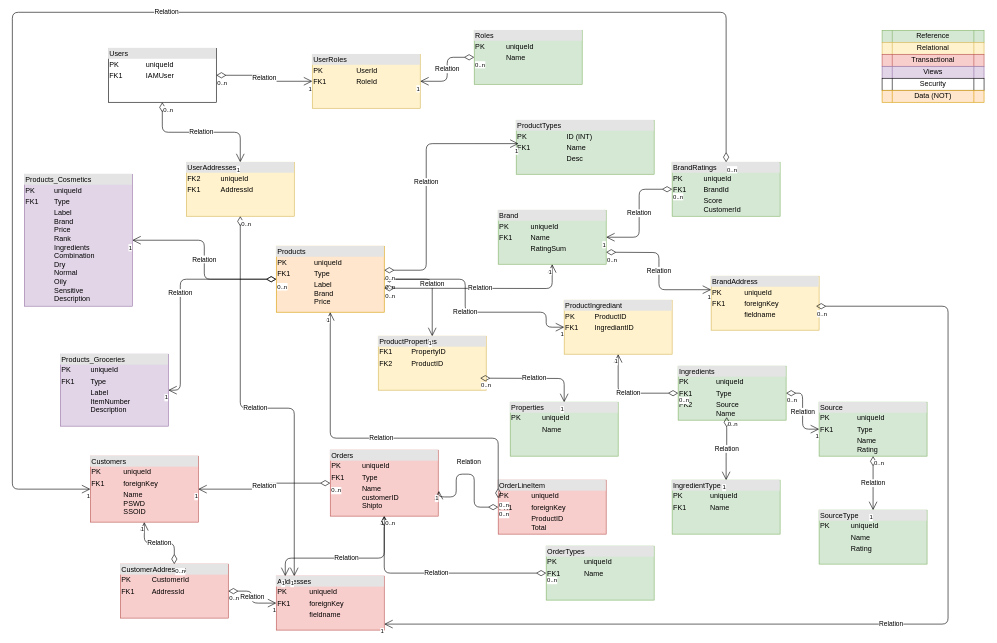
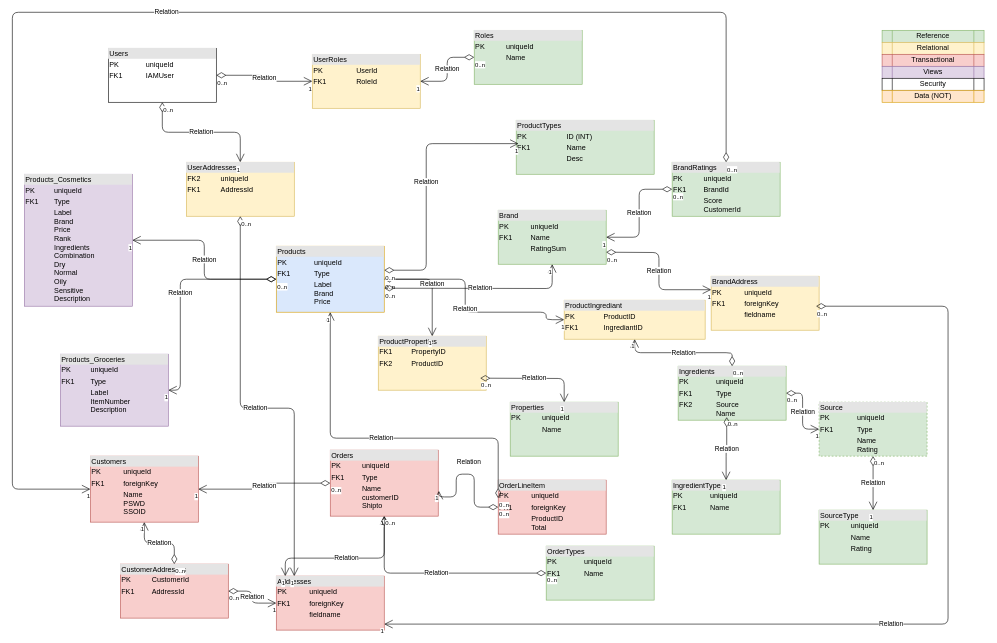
- <mxCell id="2" value="&lt;div style=&quot;box-sizing: border-box ; width: 100% ; background: #e4e4e4 ; padding: 2px&quot;&gt;Products&lt;/div&gt;&lt;table style=&quot;width: 100% ; font-size: 1em&quot; cellpadding=&quot;2&quot; cellspacing=&quot;0&quot;&gt;&lt;tbody&gt;&lt;tr&gt;&lt;td&gt;PK&lt;/td&gt;&lt;td&gt;uniqueId&lt;/td&gt;&lt;/tr&gt;&lt;tr&gt;&lt;td&gt;FK1&lt;/td&gt;&lt;td&gt;Type&lt;/td&gt;&lt;/tr&gt;&lt;tr&gt;&lt;td&gt;&lt;/td&gt;&lt;td&gt;Label&lt;br&gt;Brand&lt;br&gt;Price&lt;br&gt;&lt;/td&gt;&lt;/tr&gt;&lt;/tbody&gt;&lt;/table&gt;" style="verticalAlign=top;align=left;overflow=fill;html=1;fillColor=#ffe6cc;strokeColor=#d79b00;" parent="1" vertex="1"><mxGeometry x="460" y="410" width="180" height="110" as="geometry" /></mxCell>
+ <mxCell id="2" value="&lt;div style=&quot;box-sizing: border-box ; width: 100% ; background: #e4e4e4 ; padding: 2px&quot;&gt;Products&lt;/div&gt;&lt;table style=&quot;width: 100% ; font-size: 1em&quot; cellpadding=&quot;2&quot; cellspacing=&quot;0&quot;&gt;&lt;tbody&gt;&lt;tr&gt;&lt;td&gt;PK&lt;/td&gt;&lt;td&gt;uniqueId&lt;/td&gt;&lt;/tr&gt;&lt;tr&gt;&lt;td&gt;FK1&lt;/td&gt;&lt;td&gt;Type&lt;/td&gt;&lt;/tr&gt;&lt;tr&gt;&lt;td&gt;&lt;/td&gt;&lt;td&gt;Label&lt;br&gt;Brand&lt;br&gt;Price&lt;br&gt;&lt;/td&gt;&lt;/tr&gt;&lt;/tbody&gt;&lt;/table&gt;" style="verticalAlign=top;align=left;overflow=fill;html=1;fillColor=#dae8fc;strokeColor=#d79b00;" parent="1" vertex="1"><mxGeometry x="460" y="410" width="180" height="110" as="geometry" /></mxCell>
- <mxCell id="20" value="&lt;div style=&quot;box-sizing: border-box ; width: 100% ; background: #e4e4e4 ; padding: 2px&quot;&gt;ProductIngrediant&lt;/div&gt;&lt;table style=&quot;width: 100% ; font-size: 1em&quot; cellpadding=&quot;2&quot; cellspacing=&quot;0&quot;&gt;&lt;tbody&gt;&lt;tr&gt;&lt;td&gt;PK&lt;/td&gt;&lt;td&gt;ProductID&lt;/td&gt;&lt;/tr&gt;&lt;tr&gt;&lt;td&gt;FK1&lt;/td&gt;&lt;td&gt;IngrediantID&lt;/td&gt;&lt;/tr&gt;&lt;tr&gt;&lt;td&gt;&lt;/td&gt;&lt;td&gt;&lt;br&gt;&lt;/td&gt;&lt;/tr&gt;&lt;/tbody&gt;&lt;/table&gt;" style="verticalAlign=top;align=left;overflow=fill;html=1;fillColor=#fff2cc;strokeColor=#d6b656;" parent="1" vertex="1"><mxGeometry x="940" y="500" width="180" height="90" as="geometry" /></mxCell>
+ <mxCell id="20" value="&lt;div style=&quot;box-sizing: border-box ; width: 100% ; background: #e4e4e4 ; padding: 2px&quot;&gt;ProductIngrediant&lt;/div&gt;&lt;table style=&quot;width: 100% ; font-size: 1em&quot; cellpadding=&quot;2&quot; cellspacing=&quot;0&quot;&gt;&lt;tbody&gt;&lt;tr&gt;&lt;td&gt;PK&lt;/td&gt;&lt;td&gt;ProductID&lt;/td&gt;&lt;/tr&gt;&lt;tr&gt;&lt;td&gt;FK1&lt;/td&gt;&lt;td&gt;IngrediantID&lt;/td&gt;&lt;/tr&gt;&lt;tr&gt;&lt;td&gt;&lt;/td&gt;&lt;td&gt;&lt;br&gt;&lt;/td&gt;&lt;/tr&gt;&lt;/tbody&gt;&lt;/table&gt;" style="verticalAlign=top;align=left;overflow=fill;html=1;fillColor=#fff2cc;strokeColor=#d6b656;" parent="1" vertex="1"><mxGeometry x="940" y="500" width="235" height="65" as="geometry" /></mxCell>
- <mxCell id="21" value="&lt;div style=&quot;box-sizing: border-box ; width: 100% ; background: #e4e4e4 ; padding: 2px&quot;&gt;Source&lt;/div&gt;&lt;table style=&quot;width: 100% ; font-size: 1em&quot; cellpadding=&quot;2&quot; cellspacing=&quot;0&quot;&gt;&lt;tbody&gt;&lt;tr&gt;&lt;td&gt;PK&lt;/td&gt;&lt;td&gt;uniqueId&lt;/td&gt;&lt;/tr&gt;&lt;tr&gt;&lt;td&gt;FK1&lt;/td&gt;&lt;td&gt;Type&lt;/td&gt;&lt;/tr&gt;&lt;tr&gt;&lt;td&gt;&lt;/td&gt;&lt;td&gt;Name&lt;br&gt;Rating&lt;/td&gt;&lt;/tr&gt;&lt;/tbody&gt;&lt;/table&gt;" style="verticalAlign=top;align=left;overflow=fill;html=1;fillColor=#d5e8d4;strokeColor=#82b366;" parent="1" vertex="1"><mxGeometry x="1365" y="670" width="180" height="90" as="geometry" /></mxCell>
+ <mxCell id="21" value="&lt;div style=&quot;box-sizing: border-box ; width: 100% ; background: #e4e4e4 ; padding: 2px&quot;&gt;Source&lt;/div&gt;&lt;table style=&quot;width: 100% ; font-size: 1em&quot; cellpadding=&quot;2&quot; cellspacing=&quot;0&quot;&gt;&lt;tbody&gt;&lt;tr&gt;&lt;td&gt;PK&lt;/td&gt;&lt;td&gt;uniqueId&lt;/td&gt;&lt;/tr&gt;&lt;tr&gt;&lt;td&gt;FK1&lt;/td&gt;&lt;td&gt;Type&lt;/td&gt;&lt;/tr&gt;&lt;tr&gt;&lt;td&gt;&lt;/td&gt;&lt;td&gt;Name&lt;br&gt;Rating&lt;/td&gt;&lt;/tr&gt;&lt;/tbody&gt;&lt;/table&gt;" style="verticalAlign=top;align=left;overflow=fill;html=1;fillColor=#d5e8d4;strokeColor=#82b366;dashed=1;" parent="1" vertex="1"><mxGeometry x="1365" y="670" width="180" height="90" as="geometry" /></mxCell>
